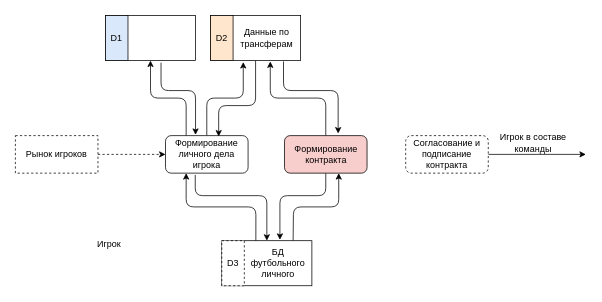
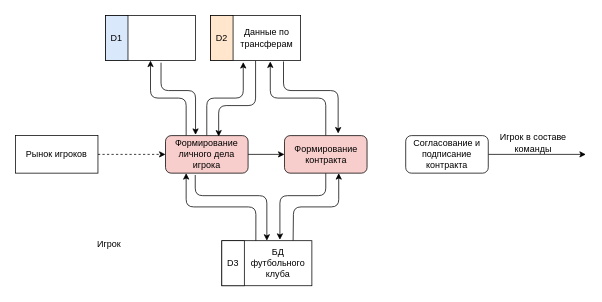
- <mxCell id="3" value="Рынок игроков" style="rounded=0;whiteSpace=wrap;html=1;dashed=1;" vertex="1" parent="1"><mxGeometry x="20" y="180" width="110" height="50" as="geometry" /></mxCell>
+ <mxCell id="3" value="Рынок игроков" style="rounded=0;whiteSpace=wrap;html=1;" vertex="1" parent="1"><mxGeometry x="20" y="180" width="110" height="50" as="geometry" /></mxCell>
- <mxCell id="8" value="Формирование личного дела игрока" style="rounded=1;whiteSpace=wrap;html=1;" vertex="1" parent="1"><mxGeometry x="220" y="180" width="110" height="50" as="geometry" /></mxCell>
+ <mxCell id="8" value="Формирование личного дела игрока" style="rounded=1;whiteSpace=wrap;html=1;fillColor=#f8cecc;" vertex="1" parent="1"><mxGeometry x="220" y="180" width="110" height="50" as="geometry" /></mxCell>
+ <mxCell id="4" style="edgeStyle=orthogonalEdgeStyle;rounded=0;orthogonalLoop=1;jettySize=auto;html=1;entryX=0;entryY=0.5;entryDx=0;entryDy=0;" edge="1" parent="1" source="8" target="11"><mxGeometry relative="1" as="geometry" /></mxCell>
- <mxCell id="13" value="Согласование и подписание контракта" style="rounded=1;whiteSpace=wrap;html=1;dashed=1;" vertex="1" parent="1"><mxGeometry x="540" y="180" width="110" height="50" as="geometry" /></mxCell>
+ <mxCell id="13" value="Согласование и подписание контракта" style="rounded=1;whiteSpace=wrap;html=1;" vertex="1" parent="1"><mxGeometry x="540" y="180" width="110" height="50" as="geometry" /></mxCell>
- <mxCell id="27" value="D3" style="rounded=0;whiteSpace=wrap;html=1;dashed=1;" vertex="1" parent="1"><mxGeometry x="295" y="320" width="30" height="60" as="geometry" /></mxCell>
+ <mxCell id="27" value="D3" style="rounded=0;whiteSpace=wrap;html=1;" vertex="1" parent="1"><mxGeometry x="295" y="320" width="30" height="60" as="geometry" /></mxCell>
- <mxCell id="28" value="БД футбольного личного" style="text;html=1;strokeColor=none;fillColor=none;align=center;verticalAlign=middle;whiteSpace=wrap;rounded=0;" vertex="1" parent="1"><mxGeometry x="325" y="330" width="90" height="40" as="geometry" /></mxCell>
+ <mxCell id="28" value="БД футбольного клуба" style="text;html=1;strokeColor=none;fillColor=none;align=center;verticalAlign=middle;whiteSpace=wrap;rounded=0;" vertex="1" parent="1"><mxGeometry x="325" y="330" width="90" height="40" as="geometry" /></mxCell>
